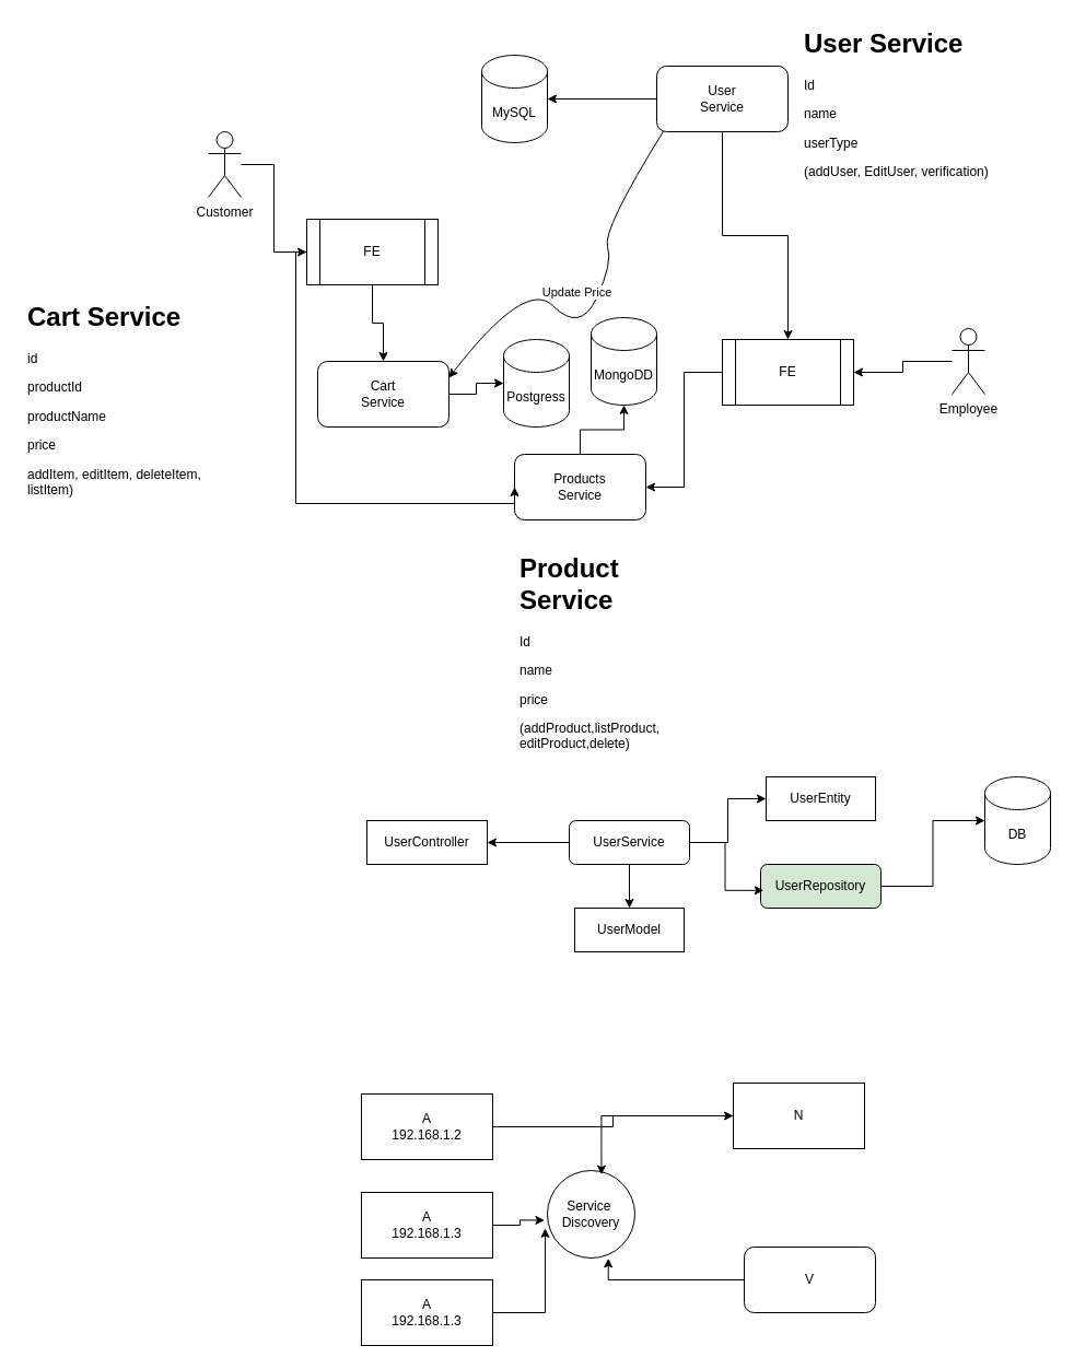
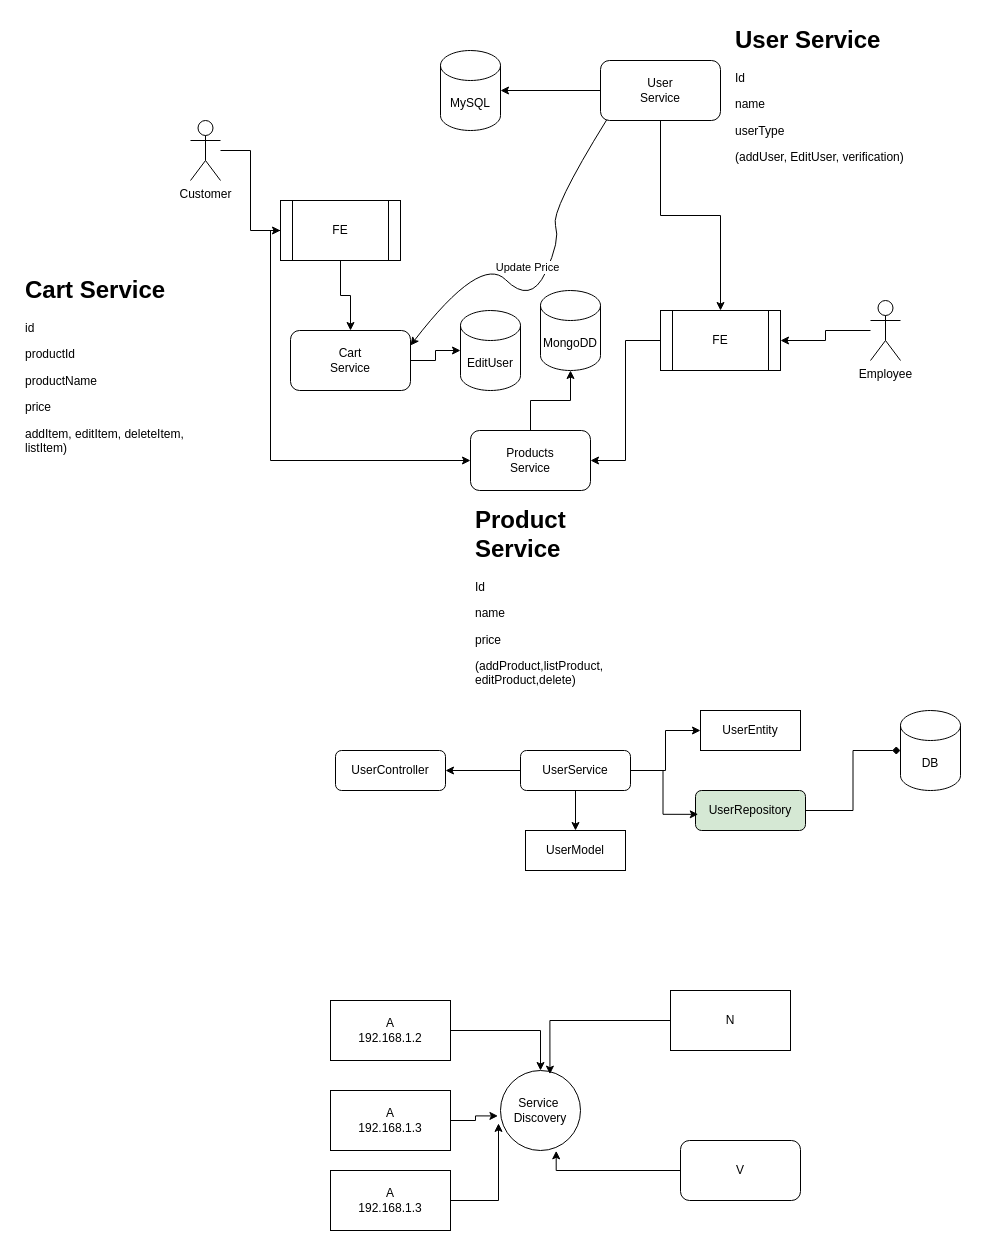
- <mxCell id="15" value="Postgress" style="shape=cylinder3;whiteSpace=wrap;html=1;boundedLbl=1;backgroundOutline=1;size=15;" parent="1" vertex="1"><mxGeometry x="460" y="310" width="60" height="80" as="geometry" /></mxCell>
+ <mxCell id="15" value="EditUser" style="shape=cylinder3;whiteSpace=wrap;html=1;boundedLbl=1;backgroundOutline=1;size=15;" parent="1" vertex="1"><mxGeometry x="460" y="310" width="60" height="80" as="geometry" /></mxCell>
- <mxCell id="6" value="Products&lt;br&gt;Service" style="rounded=1;whiteSpace=wrap;html=1;" parent="1" vertex="1"><mxGeometry x="470" y="415" width="120" height="60" as="geometry" /></mxCell>
+ <mxCell id="6" value="Products&lt;br&gt;Service" style="rounded=1;whiteSpace=wrap;html=1;" parent="1" vertex="1"><mxGeometry x="470" y="430" width="120" height="60" as="geometry" /></mxCell>
- <mxCell id="45" style="edgeStyle=orthogonalEdgeStyle;rounded=0;orthogonalLoop=1;jettySize=auto;html=1;entryX=0;entryY=0.5;entryDx=0;entryDy=0;entryPerimeter=0;" parent="1" source="41" target="42" edge="1"><mxGeometry relative="1" as="geometry" /></mxCell>
+ <mxCell id="45" style="edgeStyle=orthogonalEdgeStyle;rounded=0;orthogonalLoop=1;jettySize=auto;html=1;entryX=0;entryY=0.5;entryDx=0;entryDy=0;entryPerimeter=0;endArrow=diamond;" parent="1" source="41" target="42" edge="1"><mxGeometry relative="1" as="geometry" /></mxCell>
- <mxCell id="43" value="UserController" style="whiteSpace=wrap;html=1;rounded=0;" parent="1" vertex="1"><mxGeometry x="335" y="750" width="110" height="40" as="geometry" /></mxCell>
+ <mxCell id="43" value="UserController" style="rounded=1;whiteSpace=wrap;html=1;" parent="1" vertex="1"><mxGeometry x="335" y="750" width="110" height="40" as="geometry" /></mxCell>
- <mxCell id="25" style="edgeStyle=orthogonalEdgeStyle;rounded=0;orthogonalLoop=1;jettySize=auto;html=1;" parent="1" source="26" target="27" edge="1"><mxGeometry relative="1" as="geometry" /></mxCell>
+ <mxCell id="25" style="edgeStyle=orthogonalEdgeStyle;rounded=0;orthogonalLoop=1;jettySize=auto;html=1;" parent="1" source="26" target="29" edge="1"><mxGeometry relative="1" as="geometry" /></mxCell>
